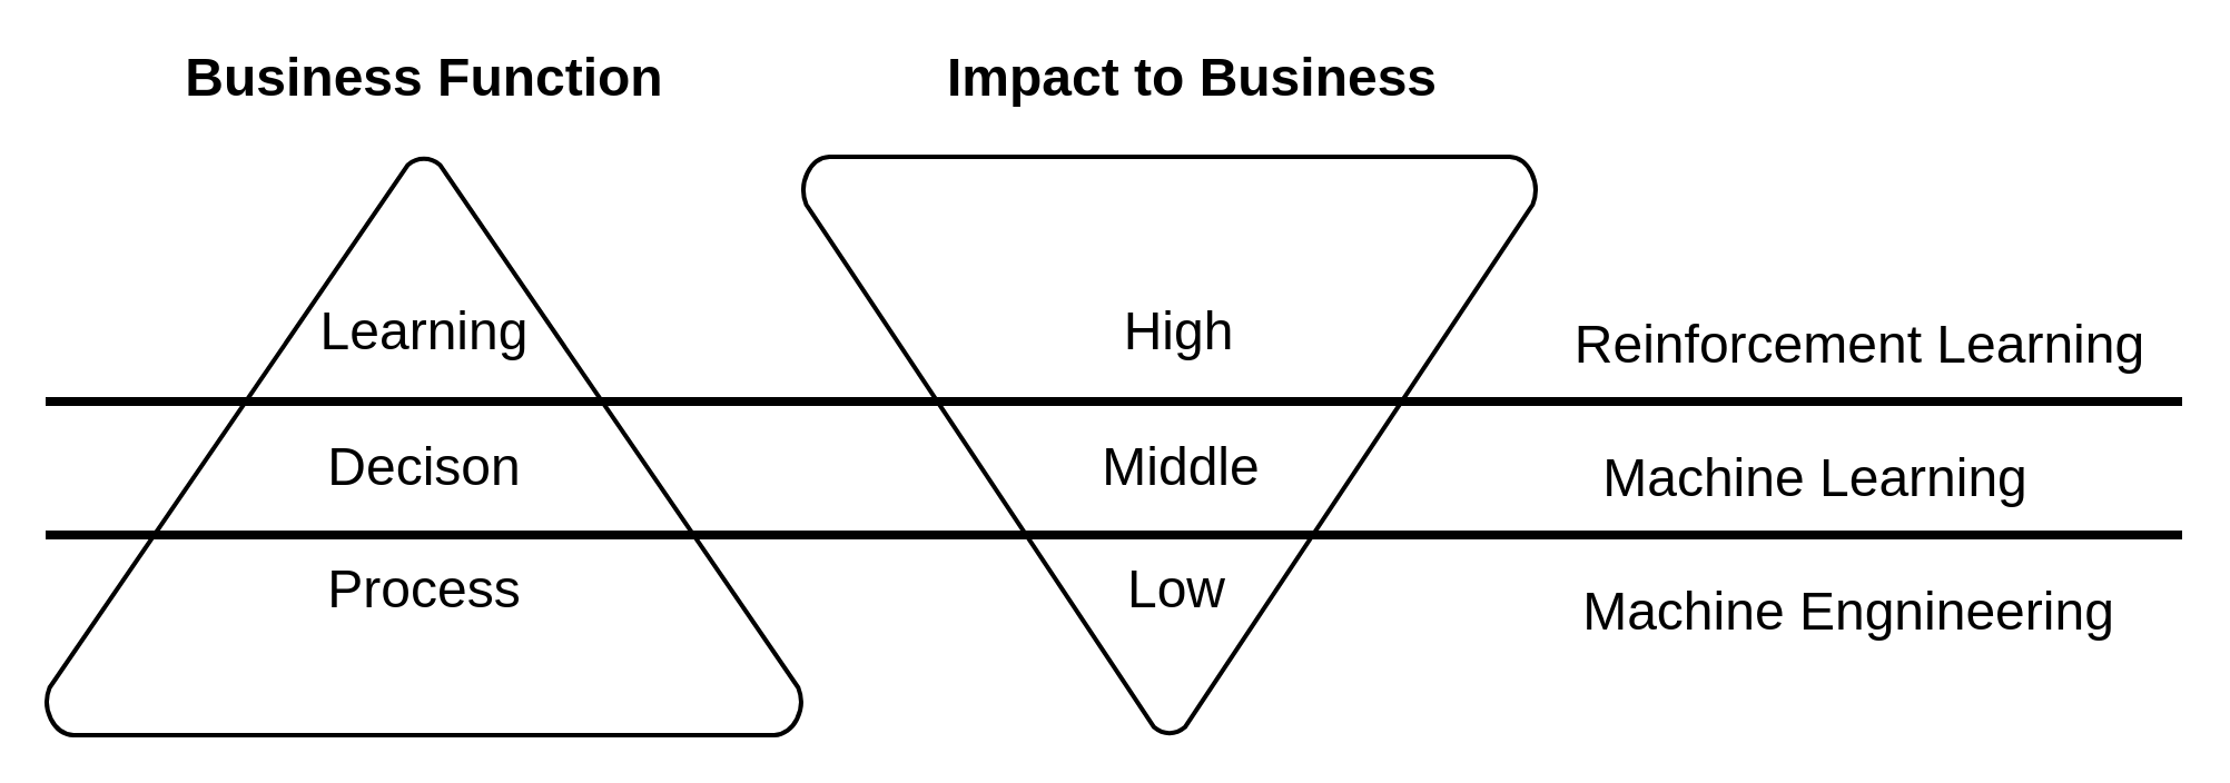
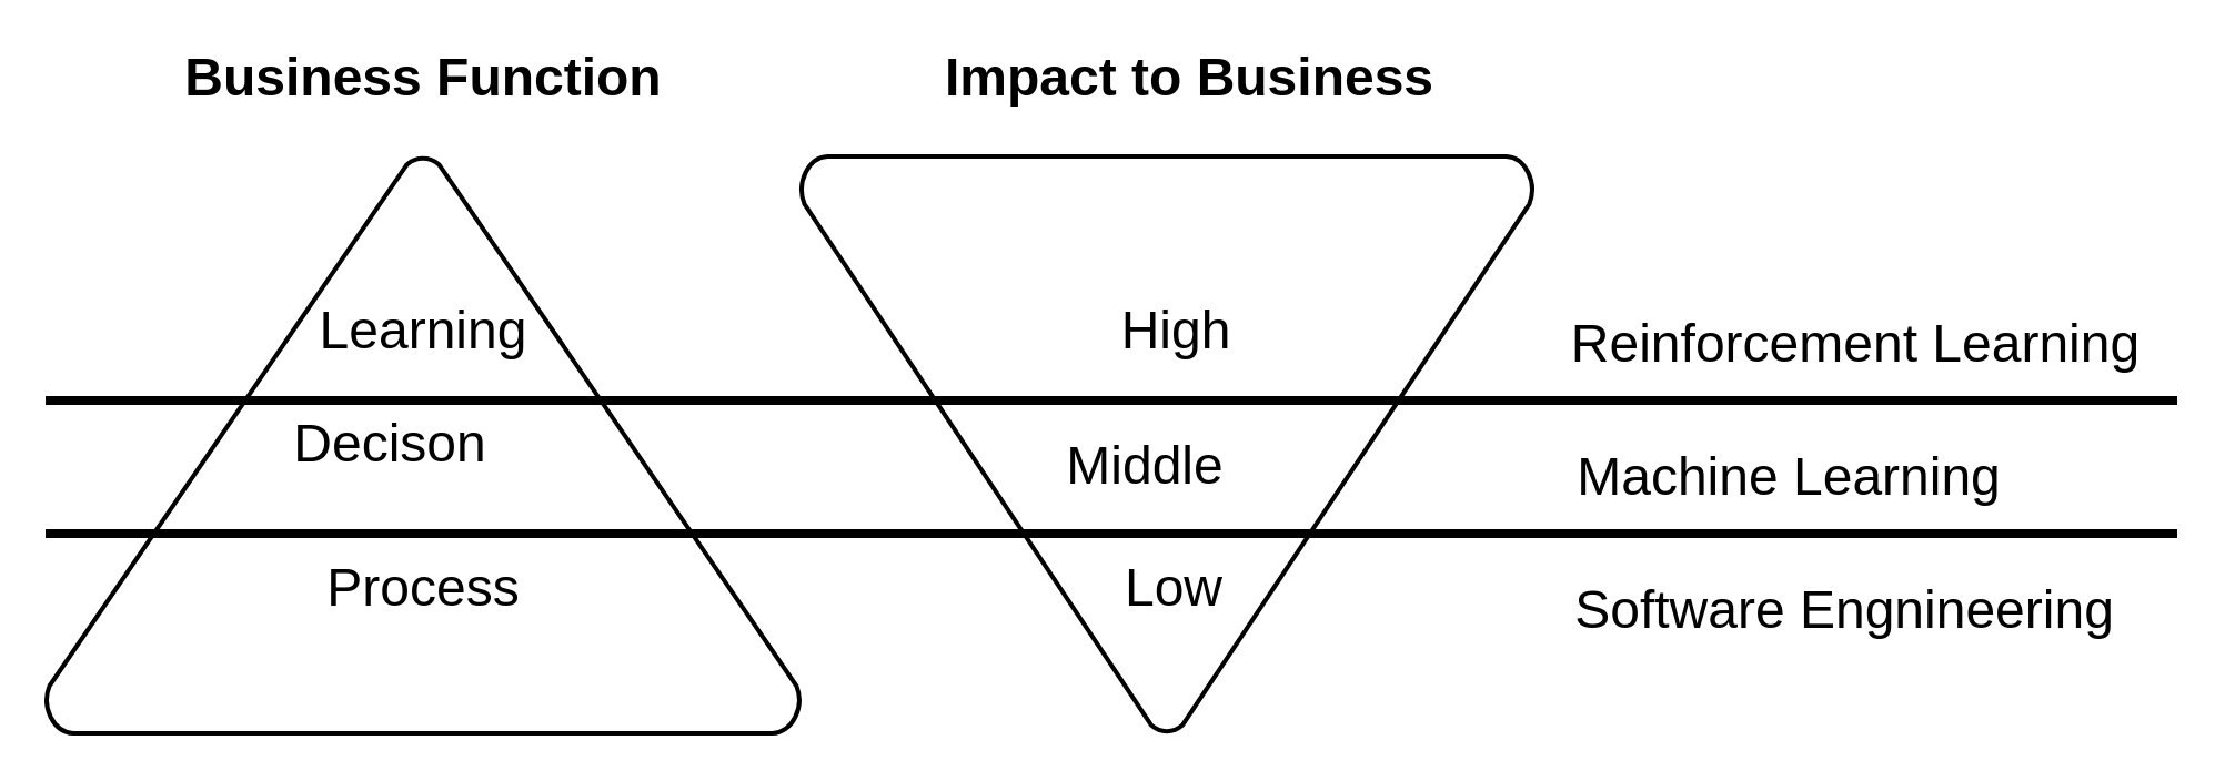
- <mxCell id="7" value="Decison" style="text;html=1;align=center;verticalAlign=middle;resizable=0;points=[];autosize=1;strokeColor=none;fillColor=none;fontSize=24;" parent="1" vertex="1"><mxGeometry x="140" y="195" width="100" height="30" as="geometry" /></mxCell>
+ <mxCell id="7" value="Decison" style="text;html=1;align=center;verticalAlign=middle;resizable=0;points=[];autosize=1;strokeColor=none;fillColor=none;fontSize=24;" parent="1" vertex="1"><mxGeometry x="125" y="185" width="100" height="30" as="geometry" /></mxCell>
- <mxCell id="10" value="Middle" style="text;html=1;align=center;verticalAlign=middle;resizable=0;points=[];autosize=1;strokeColor=none;fillColor=none;fontSize=24;" parent="1" vertex="1"><mxGeometry x="485" y="195" width="90" height="30" as="geometry" /></mxCell>
+ <mxCell id="10" value="Middle" style="text;html=1;align=center;verticalAlign=middle;resizable=0;points=[];autosize=1;strokeColor=none;fillColor=none;fontSize=24;" parent="1" vertex="1"><mxGeometry x="470" y="195" width="90" height="30" as="geometry" /></mxCell>
- <mxCell id="13" value="Machine Learning" style="text;html=1;align=center;verticalAlign=middle;resizable=0;points=[];autosize=1;strokeColor=none;fillColor=none;fontSize=24;" parent="1" vertex="1"><mxGeometry x="710" y="200" width="210" height="30" as="geometry" /></mxCell>
+ <mxCell id="13" value="Machine Learning" style="text;html=1;align=center;verticalAlign=middle;resizable=0;points=[];autosize=1;strokeColor=none;fillColor=none;fontSize=24;" parent="1" vertex="1"><mxGeometry x="700" y="200" width="210" height="30" as="geometry" /></mxCell>
- <mxCell id="14" value="Machine Engnineering" style="text;html=1;align=center;verticalAlign=middle;resizable=0;points=[];autosize=1;strokeColor=none;fillColor=none;fontSize=24;" parent="1" vertex="1"><mxGeometry x="700" y="260" width="260" height="30" as="geometry" /></mxCell>
+ <mxCell id="14" value="Software Engnineering" style="text;html=1;align=center;verticalAlign=middle;resizable=0;points=[];autosize=1;strokeColor=none;fillColor=none;fontSize=24;" parent="1" vertex="1"><mxGeometry x="700" y="260" width="260" height="30" as="geometry" /></mxCell>
